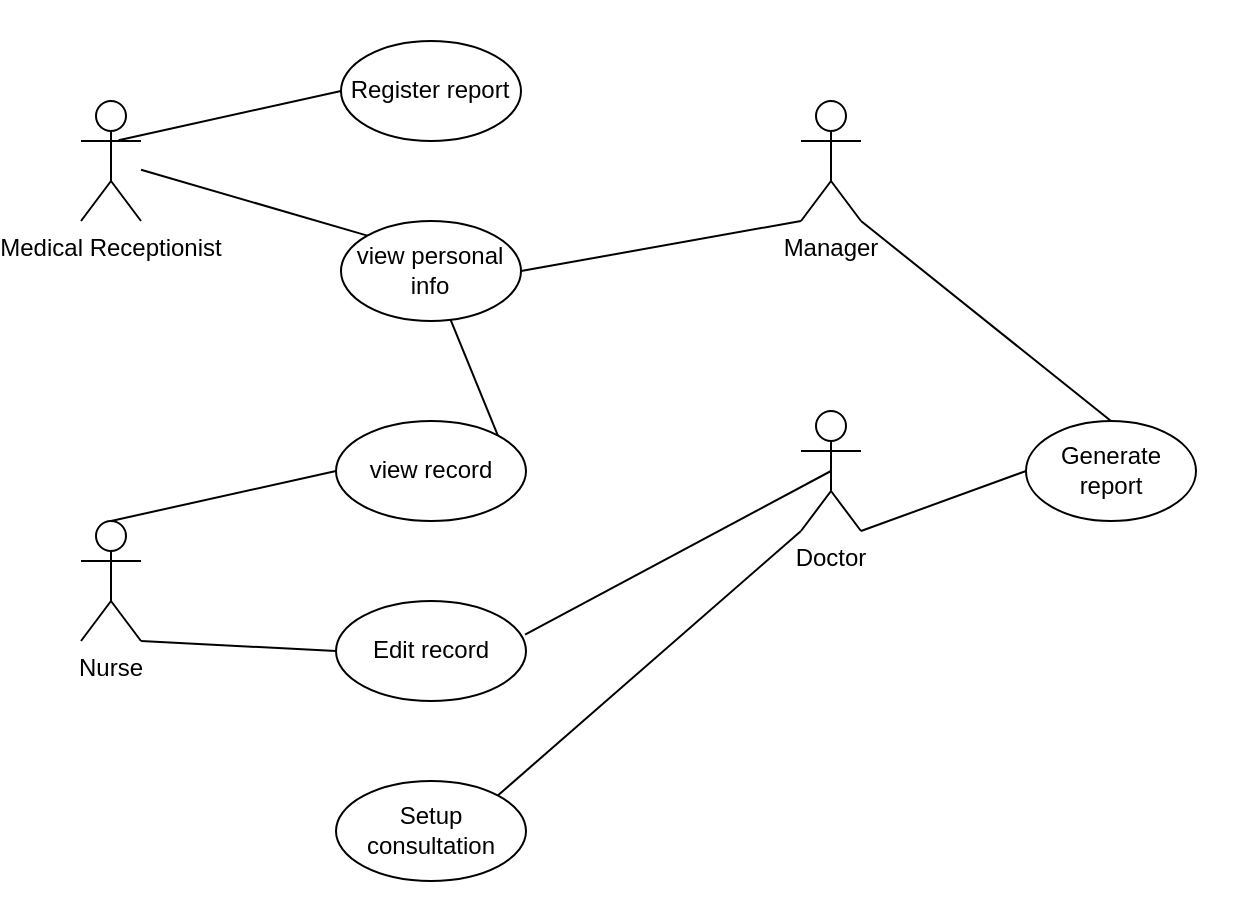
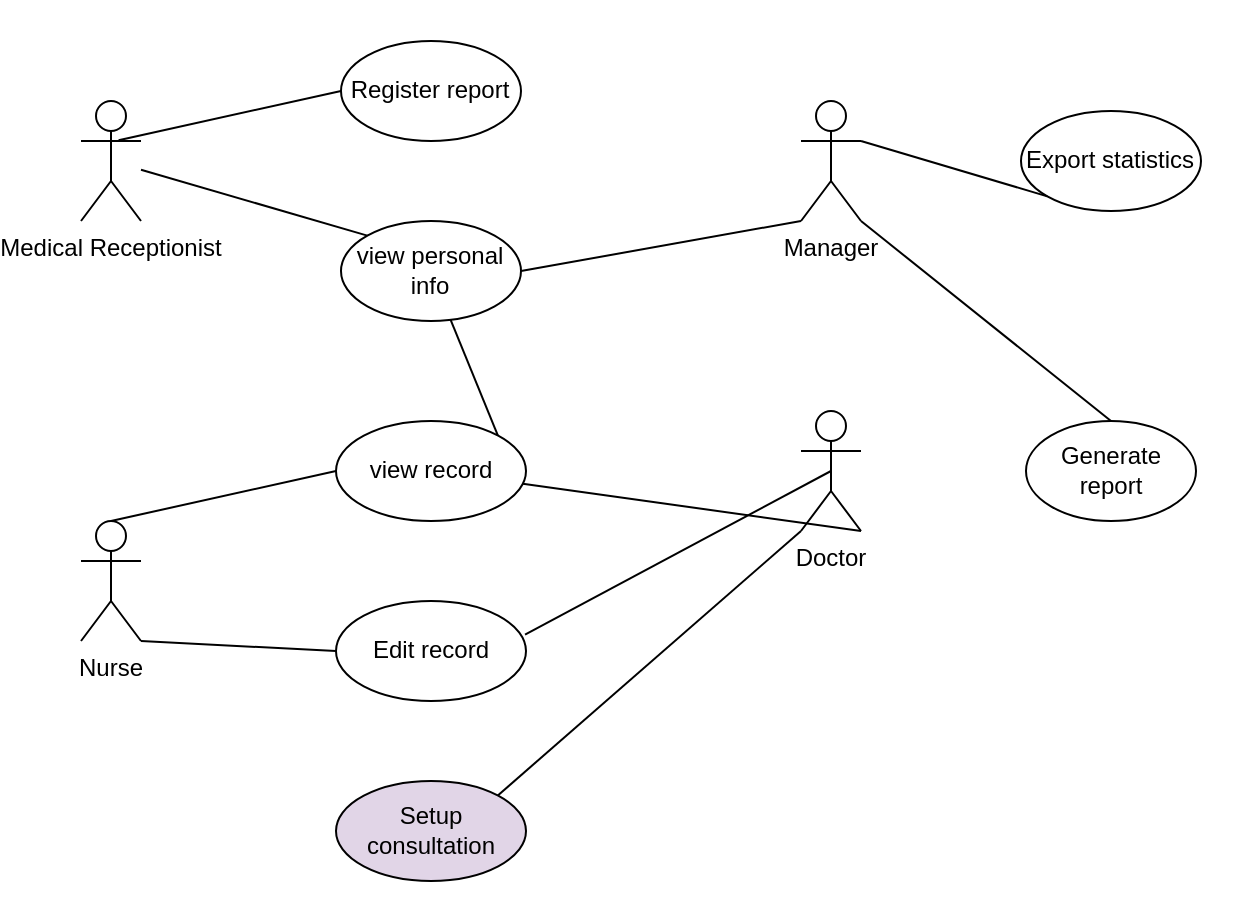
+ <mxCell id="11" value="Export statistics" style="ellipse;whiteSpace=wrap;html=1;" vertex="1" parent="1"><mxGeometry x="490" y="55" width="90" height="50" as="geometry" /></mxCell>
+ <mxCell id="16" value="" style="endArrow=none;html=1;rounded=0;entryX=0;entryY=1;entryDx=0;entryDy=0;exitX=1;exitY=0.333;exitDx=0;exitDy=0;exitPerimeter=0;" edge="1" parent="1" source="4" target="11"><mxGeometry width="50" height="50" relative="1" as="geometry"><mxPoint x="260" y="280" as="sourcePoint" /><mxPoint x="310" y="230" as="targetPoint" /></mxGeometry></mxCell>
- <mxCell id="17" value="" style="endArrow=none;html=1;rounded=0;entryX=0;entryY=0.5;entryDx=0;entryDy=0;exitX=1;exitY=1;exitDx=0;exitDy=0;exitPerimeter=0;" edge="1" parent="1" source="3" target="12"><mxGeometry width="50" height="50" relative="1" as="geometry"><mxPoint x="260" y="280" as="sourcePoint" /><mxPoint x="310" y="230" as="targetPoint" /></mxGeometry></mxCell>
+ <mxCell id="17" value="" style="endArrow=none;html=1;rounded=0;exitX=1;exitY=1;exitDx=0;exitDy=0;exitPerimeter=0;" edge="1" parent="1" source="3" target="8"><mxGeometry width="50" height="50" relative="1" as="geometry"><mxPoint x="260" y="280" as="sourcePoint" /><mxPoint x="310" y="230" as="targetPoint" /></mxGeometry></mxCell>
- <mxCell id="10" value="Setup&lt;br&gt;consultation" style="ellipse;whiteSpace=wrap;html=1;" vertex="1" parent="1"><mxGeometry x="147.5" y="390" width="95" height="50" as="geometry" /></mxCell>
+ <mxCell id="10" value="Setup&lt;br&gt;consultation" style="ellipse;whiteSpace=wrap;html=1;fillColor=#e1d5e7;" vertex="1" parent="1"><mxGeometry x="147.5" y="390" width="95" height="50" as="geometry" /></mxCell>
